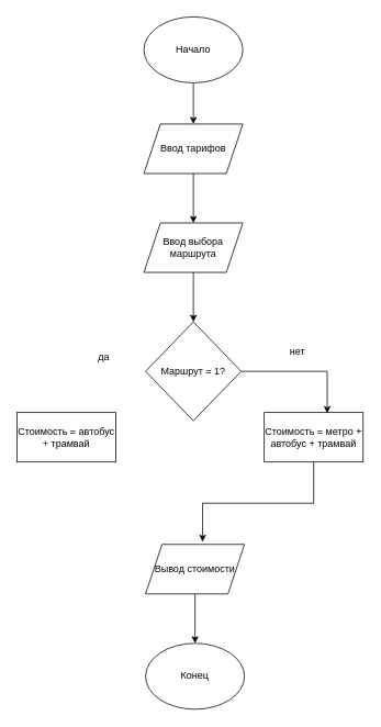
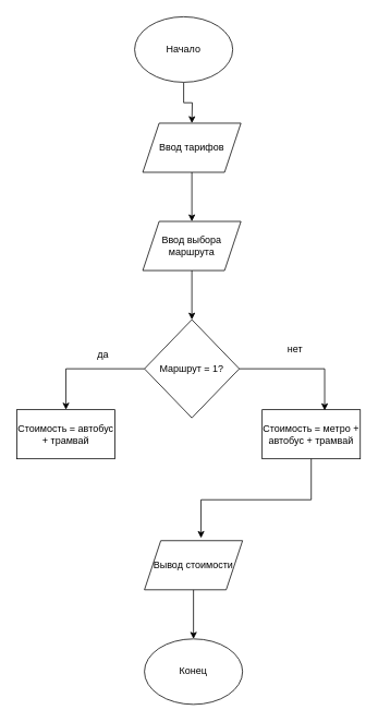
- <mxCell id="3" value="Начало" style="ellipse;whiteSpace=wrap;html=1;" vertex="1" parent="1"><mxGeometry x="174" width="120" height="80" as="geometry" y="20" /></mxCell>
+ <mxCell id="3" value="Начало" style="ellipse;whiteSpace=wrap;html=1;" vertex="1" parent="1"><mxGeometry x="164" y="20" width="120" height="80" as="geometry" /></mxCell>
+ <mxCell id="8" style="edgeStyle=orthogonalEdgeStyle;rounded=0;orthogonalLoop=1;jettySize=auto;html=1;exitX=0;exitY=0.5;exitDx=0;exitDy=0;entryX=0.5;entryY=0;entryDx=0;entryDy=0;" edge="1" parent="1" source="9" target="10"><mxGeometry relative="1" as="geometry" /></mxCell>
